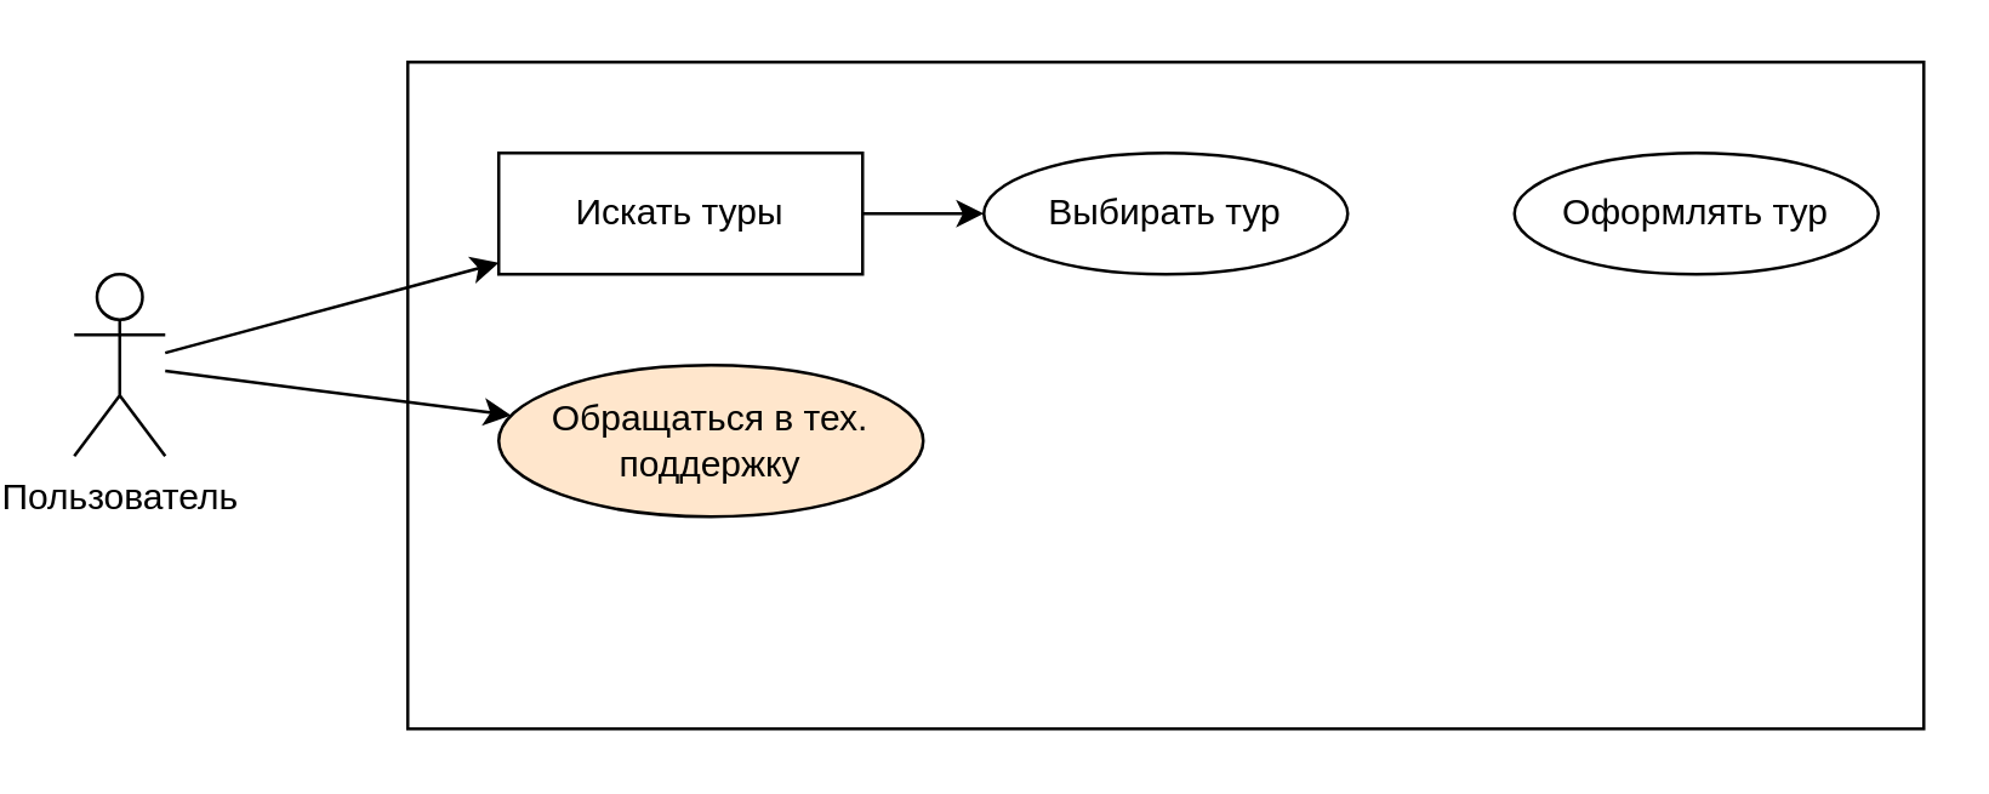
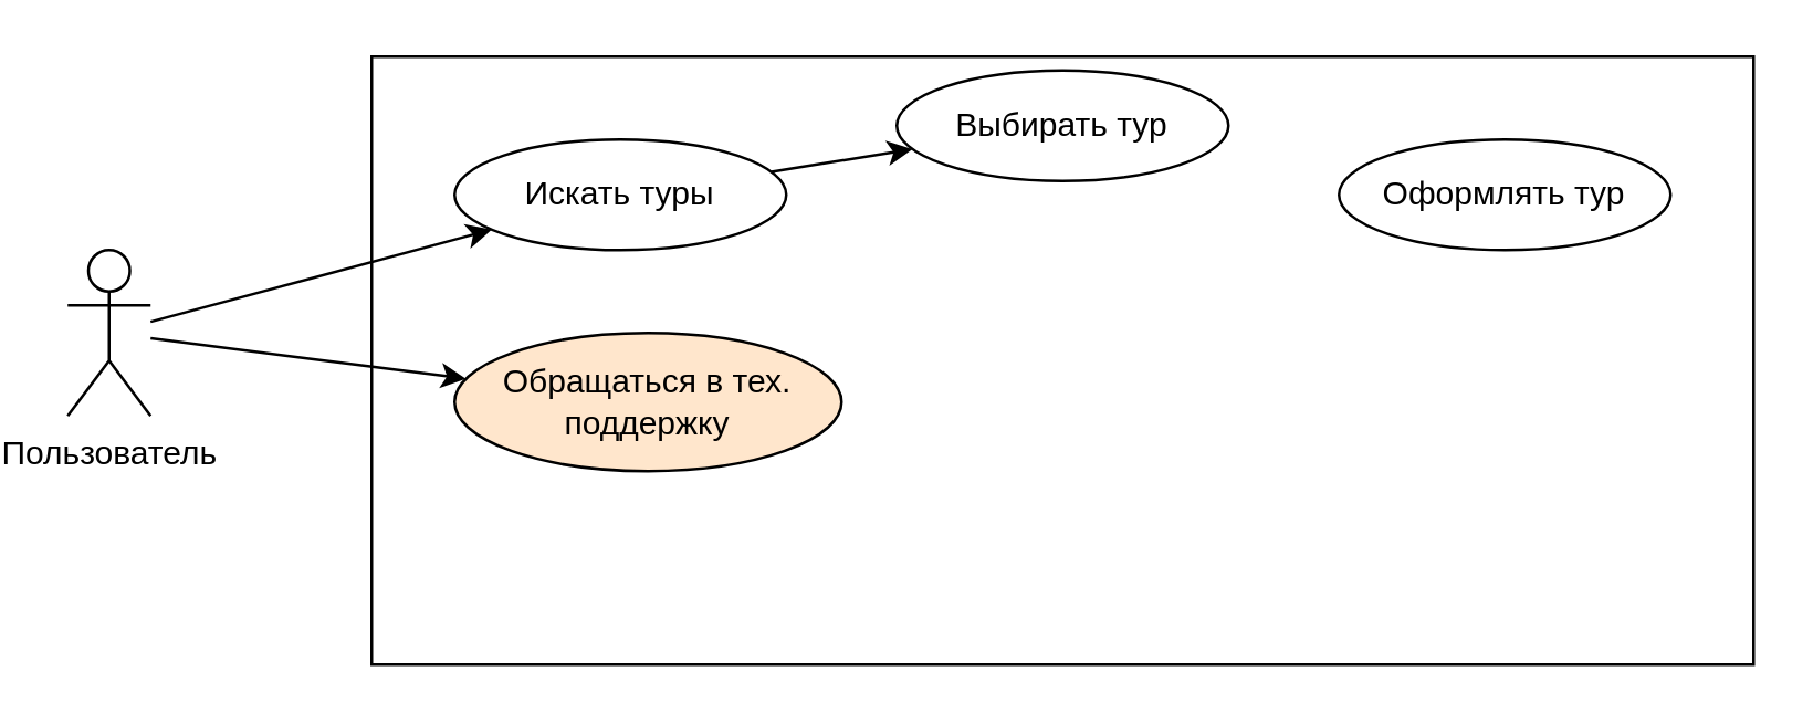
- <mxCell id="7" value="Искать туры" style="whiteSpace=wrap;html=1;rounded=0;" vertex="1" parent="1"><mxGeometry x="160" y="50" width="120" height="40" as="geometry" /></mxCell>
+ <mxCell id="7" value="Искать туры" style="ellipse;whiteSpace=wrap;html=1;" vertex="1" parent="1"><mxGeometry x="160" y="50" width="120" height="40" as="geometry" /></mxCell>
- <mxCell id="8" value="Выбирать тур" style="ellipse;whiteSpace=wrap;html=1;" vertex="1" parent="1"><mxGeometry x="320" y="50" width="120" height="40" as="geometry" /></mxCell>
+ <mxCell id="8" value="Выбирать тур" style="ellipse;whiteSpace=wrap;html=1;" vertex="1" parent="1"><mxGeometry x="320" y="25" width="120" height="40" as="geometry" /></mxCell>
- <mxCell id="10" value="Оформлять тур" style="ellipse;whiteSpace=wrap;html=1;" vertex="1" parent="1"><mxGeometry x="495" y="50" width="120" height="40" as="geometry" /></mxCell>
+ <mxCell id="10" value="Оформлять тур" style="ellipse;whiteSpace=wrap;html=1;" vertex="1" parent="1"><mxGeometry x="480" y="50" width="120" height="40" as="geometry" /></mxCell>
